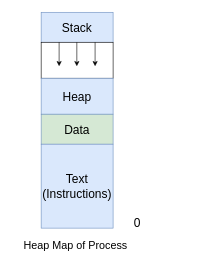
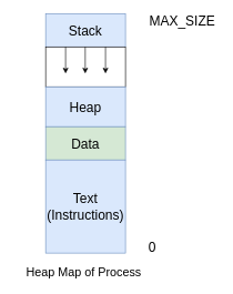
+ <mxCell id="11" value="&lt;font style=&quot;font-size: 20px&quot;&gt;MAX_SIZE&lt;/font&gt;" style="text;html=1;align=center;verticalAlign=middle;resizable=0;points=[];autosize=1;" vertex="1" parent="1"><mxGeometry x="218" y="20" width="110" height="20" as="geometry" /></mxCell>
